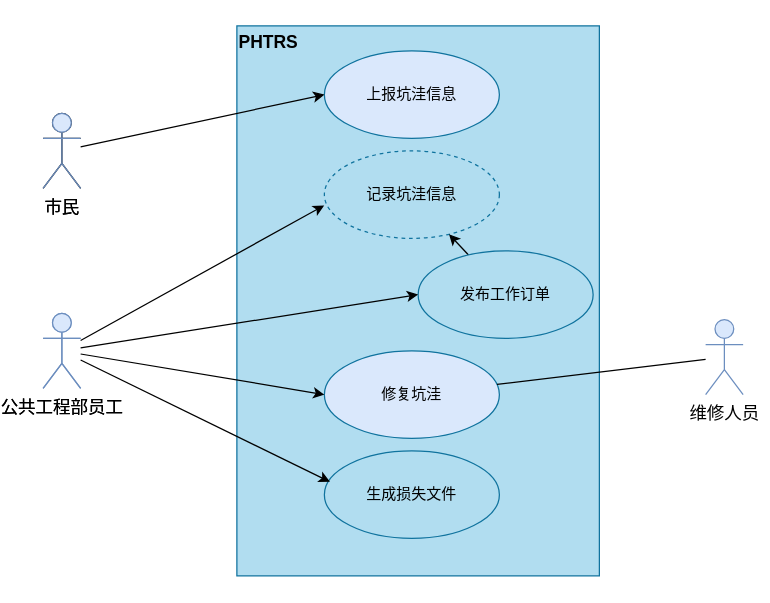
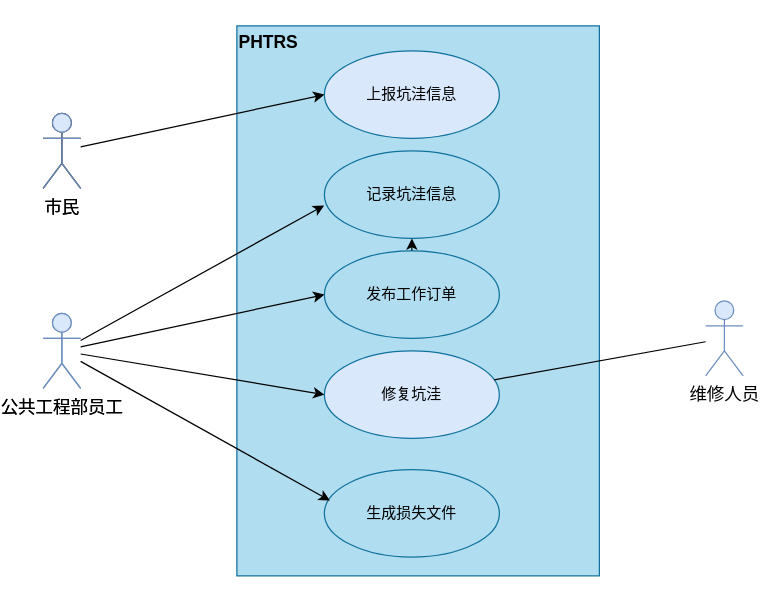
- <mxCell id="8" value="记录坑洼信息" style="ellipse;whiteSpace=wrap;html=1;fillColor=#b1ddf0;strokeColor=#10739e;dashed=1;" vertex="1" parent="1"><mxGeometry x="245" y="120" width="140" height="70" as="geometry" /></mxCell>
+ <mxCell id="8" value="记录坑洼信息" style="ellipse;whiteSpace=wrap;html=1;fillColor=#b1ddf0;strokeColor=#10739e;" vertex="1" parent="1"><mxGeometry x="245" y="120" width="140" height="70" as="geometry" /></mxCell>
- <mxCell id="10" value="发布工作订单" style="ellipse;whiteSpace=wrap;html=1;fillColor=#b1ddf0;strokeColor=#10739e;" vertex="1" parent="1"><mxGeometry x="320" y="200" width="140" height="70" as="geometry" /></mxCell>
+ <mxCell id="10" value="发布工作订单" style="ellipse;whiteSpace=wrap;html=1;fillColor=#b1ddf0;strokeColor=#10739e;" vertex="1" parent="1"><mxGeometry x="245" y="200" width="140" height="70" as="geometry" /></mxCell>
- <mxCell id="18" value="&lt;span style=&quot;font-size: 14px;&quot;&gt;维修人员&lt;/span&gt;" style="shape=umlActor;verticalLabelPosition=bottom;verticalAlign=top;html=1;fillColor=#dae8fc;strokeColor=#6c8ebf;" vertex="1" parent="1"><mxGeometry x="550" y="255" width="30" height="60" as="geometry" /></mxCell>
+ <mxCell id="18" value="&lt;span style=&quot;font-size: 14px;&quot;&gt;维修人员&lt;/span&gt;" style="shape=umlActor;verticalLabelPosition=bottom;verticalAlign=top;html=1;fillColor=#dae8fc;strokeColor=#6c8ebf;" vertex="1" parent="1"><mxGeometry x="550" y="240" width="30" height="60" as="geometry" /></mxCell>
- <mxCell id="12" value="生成损失文件" style="ellipse;whiteSpace=wrap;html=1;fillColor=#b1ddf0;strokeColor=#10739e;" vertex="1" parent="1"><mxGeometry x="245" y="360" width="140" height="70" as="geometry" /></mxCell>
+ <mxCell id="12" value="生成损失文件" style="ellipse;whiteSpace=wrap;html=1;fillColor=#b1ddf0;strokeColor=#10739e;" vertex="1" parent="1"><mxGeometry x="245" y="375" width="140" height="70" as="geometry" /></mxCell>
